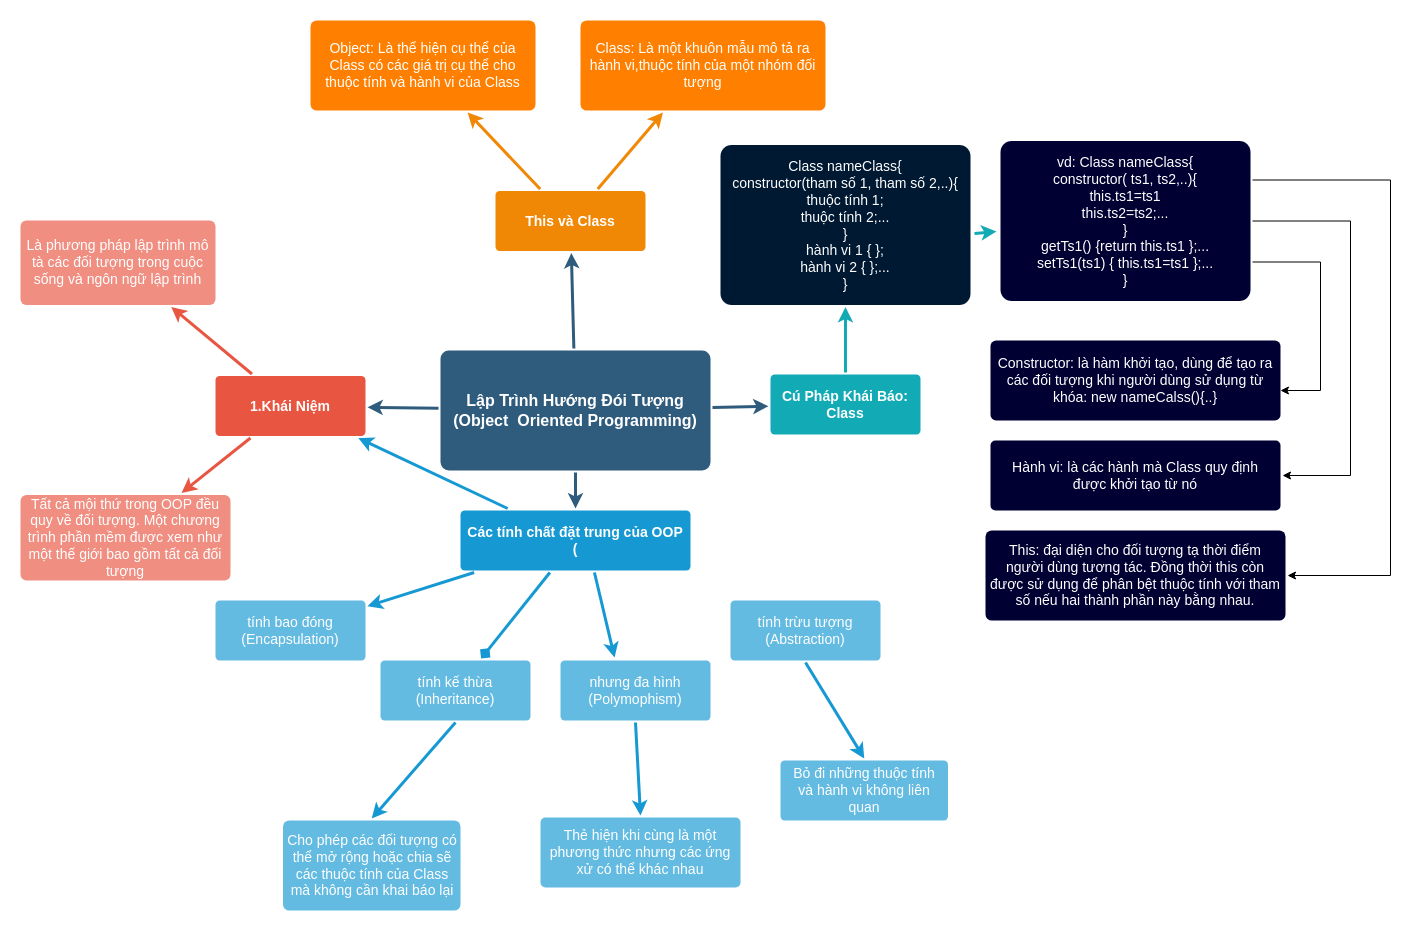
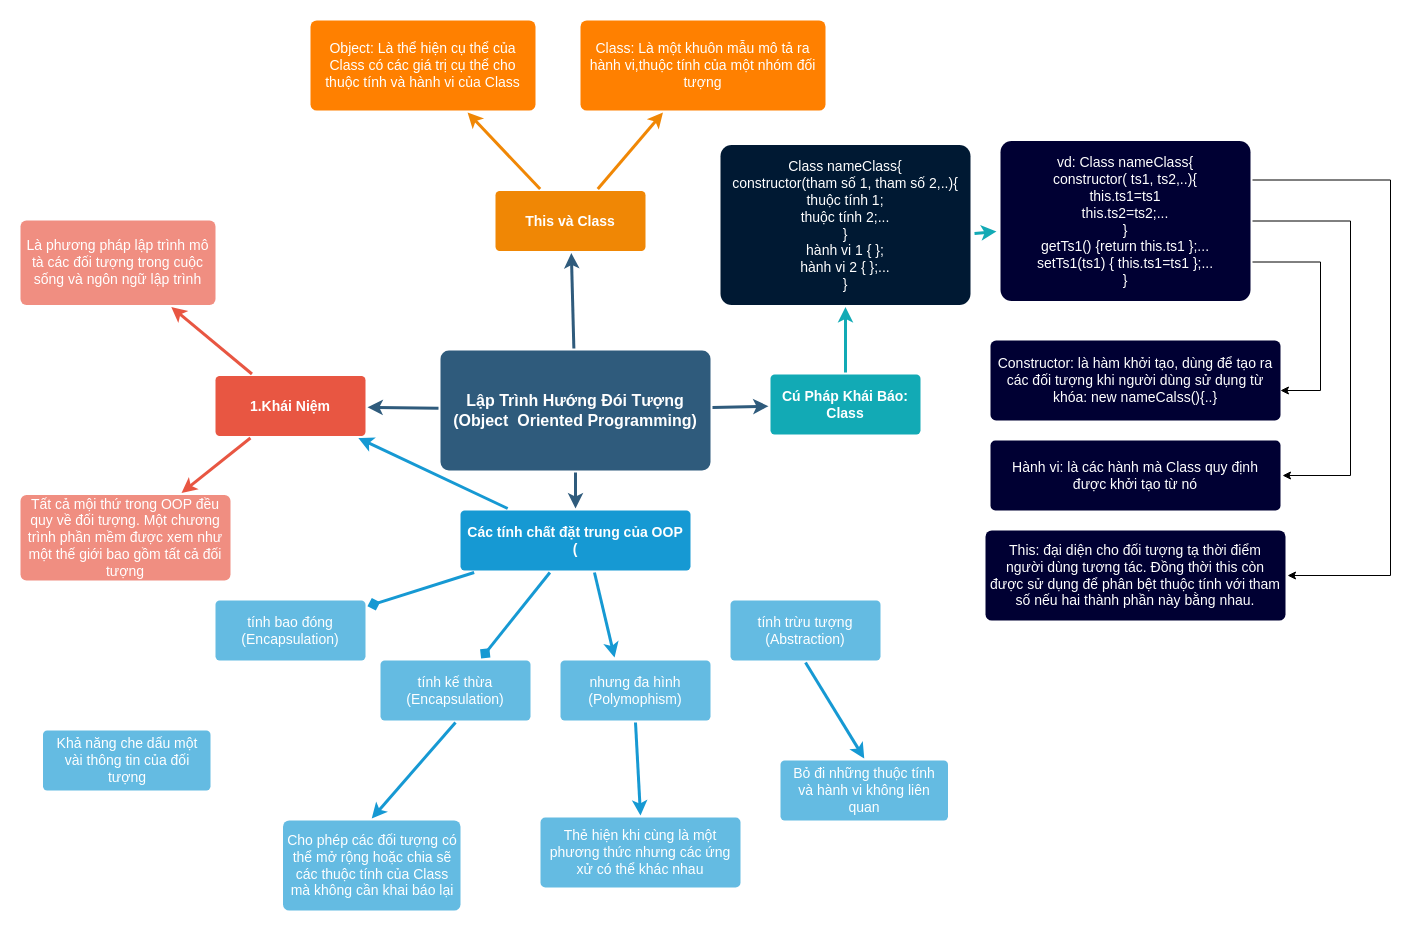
- <mxCell id="12" value="" style="edgeStyle=none;rounded=0;jumpStyle=none;html=1;shadow=0;labelBackgroundColor=none;startArrow=none;startFill=0;endArrow=classic;endFill=1;jettySize=auto;orthogonalLoop=1;strokeColor=#1699D3;strokeWidth=3;fontFamily=Helvetica;fontSize=14;fontColor=#FFFFFF;spacing=5;" parent="1" source="15" target="18" edge="1"><mxGeometry relative="1" as="geometry" /></mxCell>
+ <mxCell id="12" value="" style="edgeStyle=none;rounded=0;jumpStyle=none;html=1;shadow=0;labelBackgroundColor=none;startArrow=none;startFill=0;endArrow=diamond;endFill=1;jettySize=auto;orthogonalLoop=1;strokeColor=#1699D3;strokeWidth=3;fontFamily=Helvetica;fontSize=14;fontColor=#FFFFFF;spacing=5;" parent="1" source="15" target="18" edge="1"><mxGeometry relative="1" as="geometry" /></mxCell>
- <mxCell id="17" value="tính kế thừa&lt;br&gt;(Inheritance)" style="rounded=1;whiteSpace=wrap;html=1;shadow=0;labelBackgroundColor=none;strokeColor=none;strokeWidth=3;fillColor=#64bbe2;fontFamily=Helvetica;fontSize=14;fontColor=#FFFFFF;align=center;spacing=5;arcSize=7;perimeterSpacing=2;" parent="1" vertex="1"><mxGeometry x="380" y="660" width="150" height="60" as="geometry" /></mxCell>
+ <mxCell id="17" value="tính kế thừa&lt;br&gt;(Encapsulation)" style="rounded=1;whiteSpace=wrap;html=1;shadow=0;labelBackgroundColor=none;strokeColor=none;strokeWidth=3;fillColor=#64bbe2;fontFamily=Helvetica;fontSize=14;fontColor=#FFFFFF;align=center;spacing=5;arcSize=7;perimeterSpacing=2;" parent="1" vertex="1"><mxGeometry x="380" y="660" width="150" height="60" as="geometry" /></mxCell>
+ <mxCell id="37" value="Khả năng che dấu một vài thông tin của đối tượng" style="rounded=1;whiteSpace=wrap;html=1;shadow=0;labelBackgroundColor=none;strokeColor=none;strokeWidth=3;fillColor=#64bbe2;fontFamily=Helvetica;fontSize=14;fontColor=#FFFFFF;align=center;spacing=5;arcSize=7;perimeterSpacing=2;" vertex="1" parent="1"><mxGeometry x="42.5" y="730" width="167.5" height="60" as="geometry" /></mxCell>
